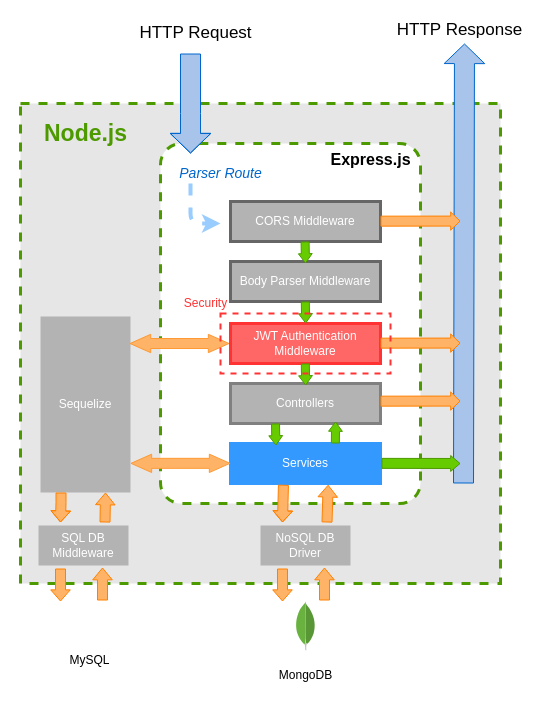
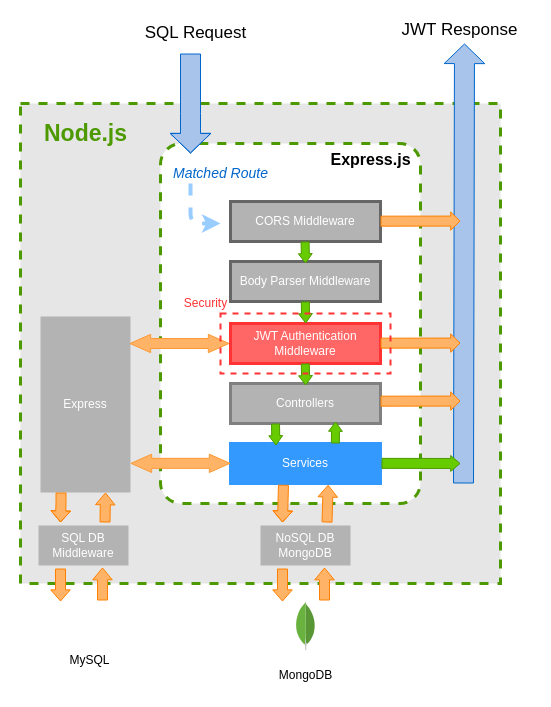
- <mxCell id="45" value="&lt;font style=&quot;font-size: 17px&quot;&gt;HTTP Response&lt;/font&gt;" style="text;html=1;align=center;verticalAlign=middle;resizable=0;points=[];autosize=1;" vertex="1" parent="1"><mxGeometry x="389" y="20" width="140" height="20" as="geometry" /></mxCell>
+ <mxCell id="45" value="&lt;font style=&quot;font-size: 17px&quot;&gt;JWT Response&lt;/font&gt;" style="text;html=1;align=center;verticalAlign=middle;resizable=0;points=[];autosize=1;" vertex="1" parent="1"><mxGeometry x="389" y="20" width="140" height="20" as="geometry" /></mxCell>
- <mxCell id="44" value="&lt;font style=&quot;font-size: 17px&quot;&gt;HTTP Request&lt;/font&gt;" style="text;html=1;align=center;verticalAlign=middle;resizable=0;points=[];autosize=1;" vertex="1" parent="1"><mxGeometry x="130" y="23" width="130" height="20" as="geometry" /></mxCell>
+ <mxCell id="44" value="&lt;font style=&quot;font-size: 17px&quot;&gt;SQL Request&lt;/font&gt;" style="text;html=1;align=center;verticalAlign=middle;resizable=0;points=[];autosize=1;" vertex="1" parent="1"><mxGeometry x="130" y="23" width="130" height="20" as="geometry" /></mxCell>
- <mxCell id="16" value="&lt;font color=&quot;#0066cc&quot; style=&quot;font-size: 14px&quot;&gt;&lt;i&gt;Parser Route&lt;/i&gt;&lt;/font&gt;" style="text;html=1;align=center;verticalAlign=middle;resizable=0;points=[];autosize=1;" vertex="1" parent="1"><mxGeometry x="165" y="163" width="110" height="20" as="geometry" /></mxCell>
+ <mxCell id="16" value="&lt;font color=&quot;#0066cc&quot; style=&quot;font-size: 14px&quot;&gt;&lt;i&gt;Matched Route&lt;/i&gt;&lt;/font&gt;" style="text;html=1;align=center;verticalAlign=middle;resizable=0;points=[];autosize=1;" vertex="1" parent="1"><mxGeometry x="165" y="163" width="110" height="20" as="geometry" /></mxCell>
- <mxCell id="6" value="&lt;font color=&quot;#ffffff&quot;&gt;Sequelize&lt;/font&gt;" style="rounded=0;whiteSpace=wrap;html=1;strokeWidth=3;gradientColor=none;fillColor=#B3B3B3;strokeColor=none;" vertex="1" parent="1"><mxGeometry x="40" y="316" width="90" height="176" as="geometry" /></mxCell>
+ <mxCell id="6" value="&lt;font color=&quot;#ffffff&quot;&gt;Express&lt;/font&gt;" style="rounded=0;whiteSpace=wrap;html=1;strokeWidth=3;gradientColor=none;fillColor=#B3B3B3;strokeColor=none;" vertex="1" parent="1"><mxGeometry x="40" y="316" width="90" height="176" as="geometry" /></mxCell>
- <mxCell id="32" value="&lt;font color=&quot;#ffffff&quot;&gt;NoSQL DB Driver&lt;/font&gt;" style="rounded=0;whiteSpace=wrap;html=1;strokeWidth=3;gradientColor=none;fillColor=#B3B3B3;strokeColor=none;" vertex="1" parent="1"><mxGeometry x="260" y="525" width="90" height="40" as="geometry" /></mxCell>
+ <mxCell id="32" value="&lt;font color=&quot;#ffffff&quot;&gt;NoSQL DB MongoDB&lt;/font&gt;" style="rounded=0;whiteSpace=wrap;html=1;strokeWidth=3;gradientColor=none;fillColor=#B3B3B3;strokeColor=none;" vertex="1" parent="1"><mxGeometry x="260" y="525" width="90" height="40" as="geometry" /></mxCell>
